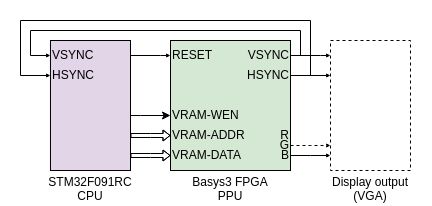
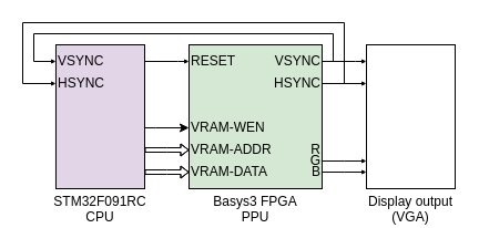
- <mxCell id="3" value="Display output&lt;br&gt;(VGA)" style="rounded=0;whiteSpace=wrap;html=1;spacingLeft=-50;spacingRight=-50;spacing=0;labelPosition=center;verticalLabelPosition=bottom;align=center;verticalAlign=top;dashed=1;" parent="1" vertex="1"><mxGeometry x="330" y="40" width="80" height="130" as="geometry" /></mxCell>
+ <mxCell id="3" value="Display output&lt;br&gt;(VGA)" style="rounded=0;whiteSpace=wrap;html=1;spacingLeft=-50;spacingRight=-50;spacing=0;labelPosition=center;verticalLabelPosition=bottom;align=center;verticalAlign=top;" parent="1" vertex="1"><mxGeometry x="330" y="40" width="80" height="130" as="geometry" /></mxCell>
- <mxCell id="17" style="edgeStyle=orthogonalEdgeStyle;rounded=0;orthogonalLoop=1;jettySize=auto;html=1;endSize=2;dashed=1;" parent="1" source="24" target="3" edge="1"><mxGeometry relative="1" as="geometry"><Array as="points"><mxPoint x="310" y="145" /><mxPoint x="310" y="145" /></Array></mxGeometry></mxCell>
+ <mxCell id="17" style="edgeStyle=orthogonalEdgeStyle;rounded=0;orthogonalLoop=1;jettySize=auto;html=1;endSize=2;" parent="1" source="24" target="3" edge="1"><mxGeometry relative="1" as="geometry"><Array as="points"><mxPoint x="310" y="145" /><mxPoint x="310" y="145" /></Array></mxGeometry></mxCell>
